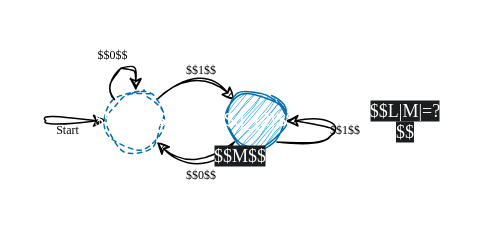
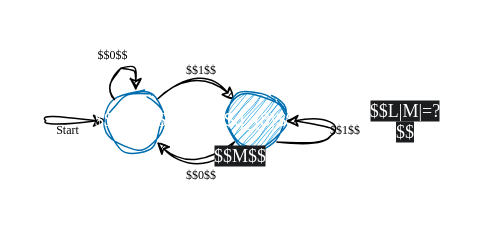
- <mxCell id="8" value="&lt;font face=&quot;Comic Sans MS&quot;&gt;$$q_{1}$$&lt;/font&gt;" style="ellipse;whiteSpace=wrap;html=1;fillColor=none;fontColor=#ffffff;strokeColor=#006EAF;sketch=1;curveFitting=1;jiggle=2;dashed=1;" parent="1" vertex="1"><mxGeometry x="70" y="60" width="40" height="40" as="geometry" /></mxCell>
+ <mxCell id="8" value="&lt;font face=&quot;Comic Sans MS&quot;&gt;$$q_{1}$$&lt;/font&gt;" style="ellipse;whiteSpace=wrap;html=1;fillColor=none;fontColor=#ffffff;strokeColor=#006EAF;sketch=1;curveFitting=1;jiggle=2;" parent="1" vertex="1"><mxGeometry x="70" y="60" width="40" height="40" as="geometry" /></mxCell>
- <mxCell id="7" value="$$q_{2}$$" style="ellipse;whiteSpace=wrap;html=1;fillColor=#1ba1e2;fontColor=#ffffff;strokeColor=#006EAF;sketch=1;curveFitting=1;jiggle=2;" parent="1" vertex="1"><mxGeometry x="150" y="60" width="40" height="40" as="geometry" /></mxCell>
+ <mxCell id="7" value="$$q_{8}$$" style="ellipse;whiteSpace=wrap;html=1;fillColor=#1ba1e2;fontColor=#ffffff;strokeColor=#006EAF;sketch=1;curveFitting=1;jiggle=2;" parent="1" vertex="1"><mxGeometry x="150" y="60" width="40" height="40" as="geometry" /></mxCell>
